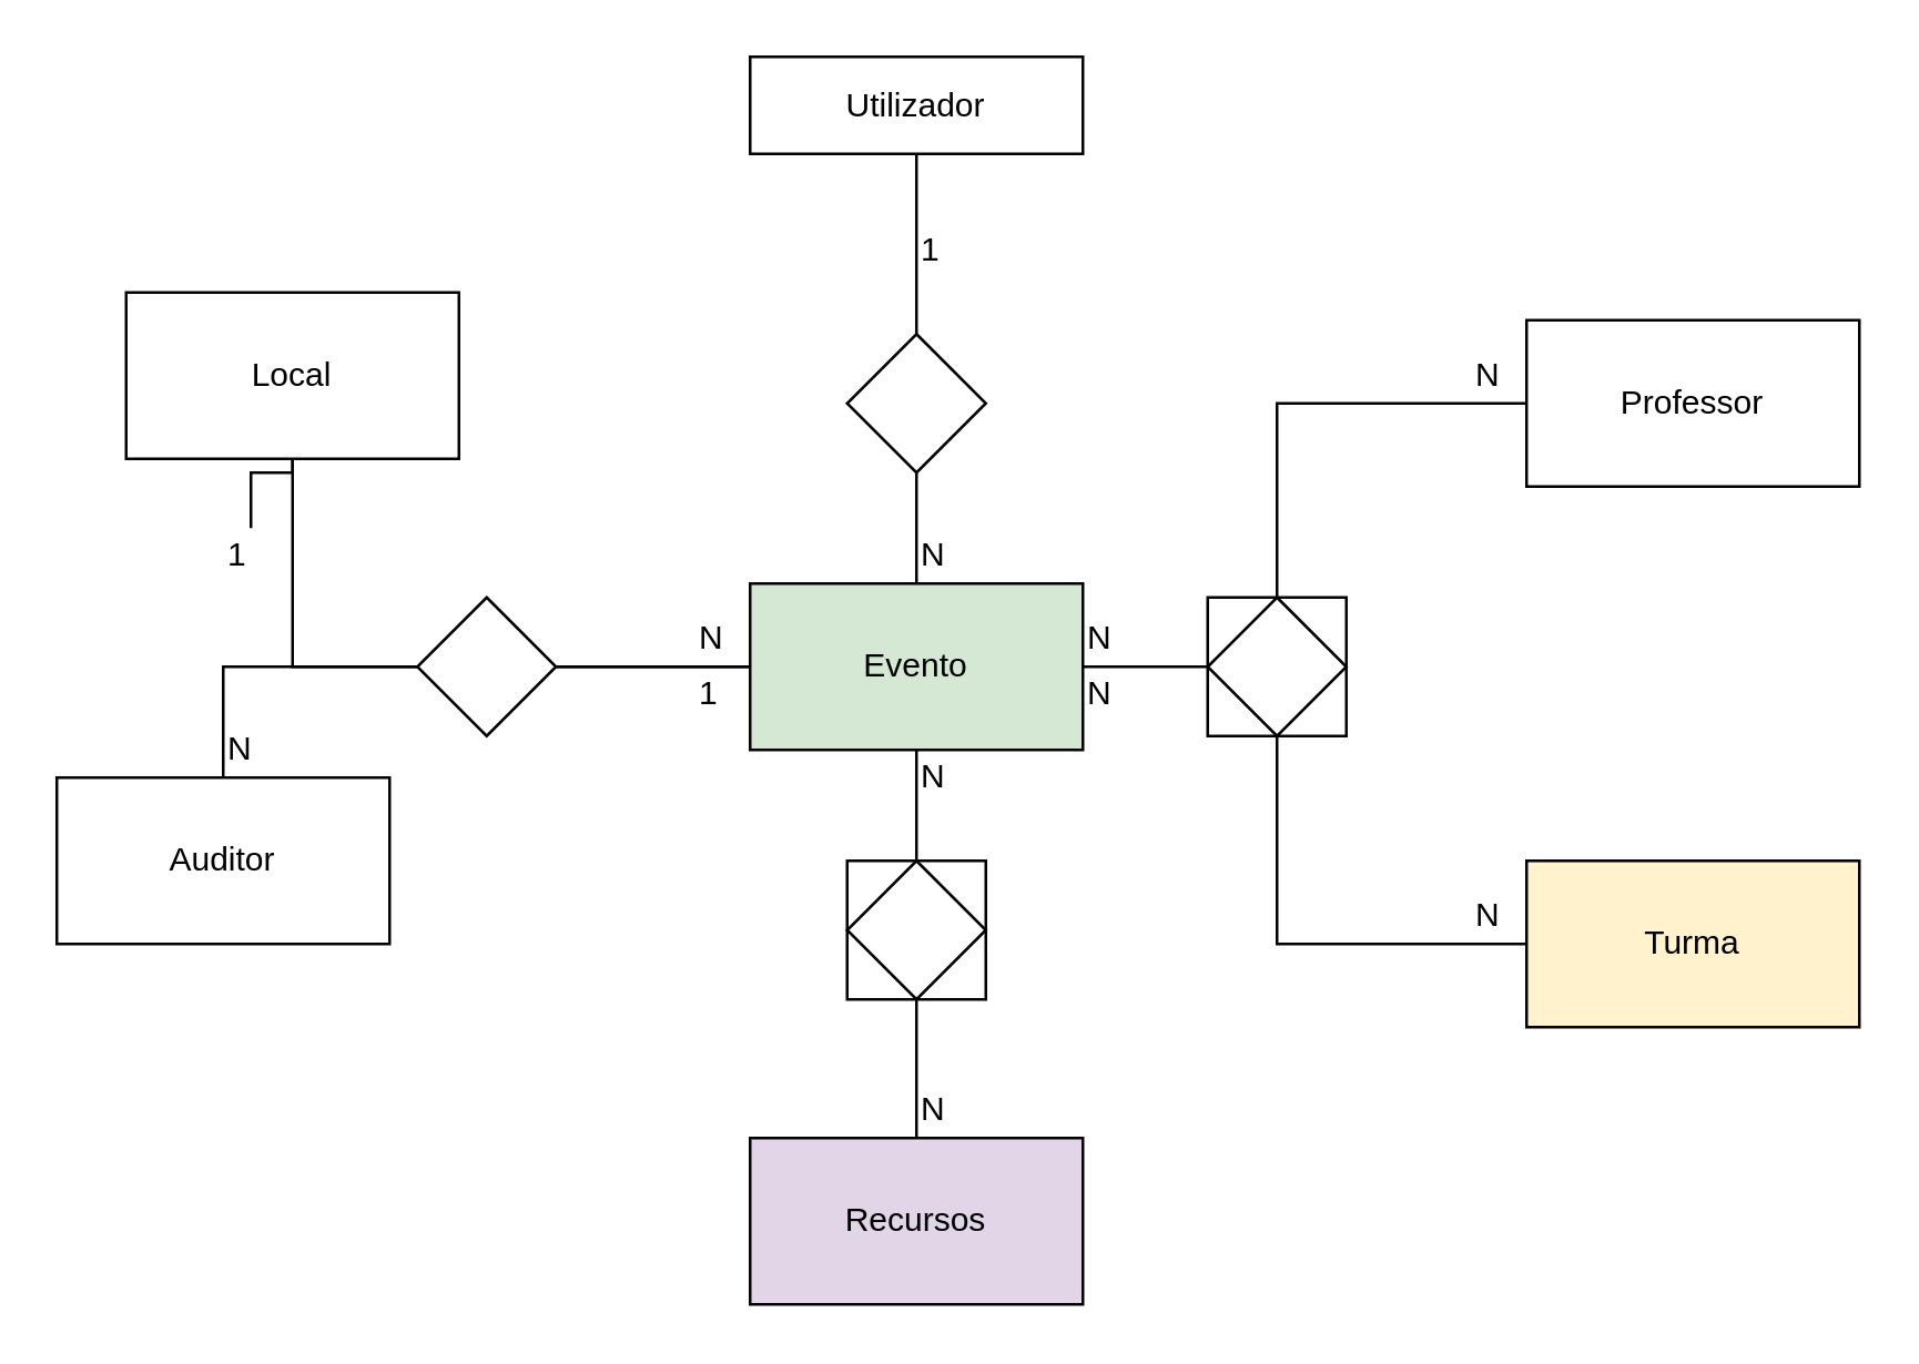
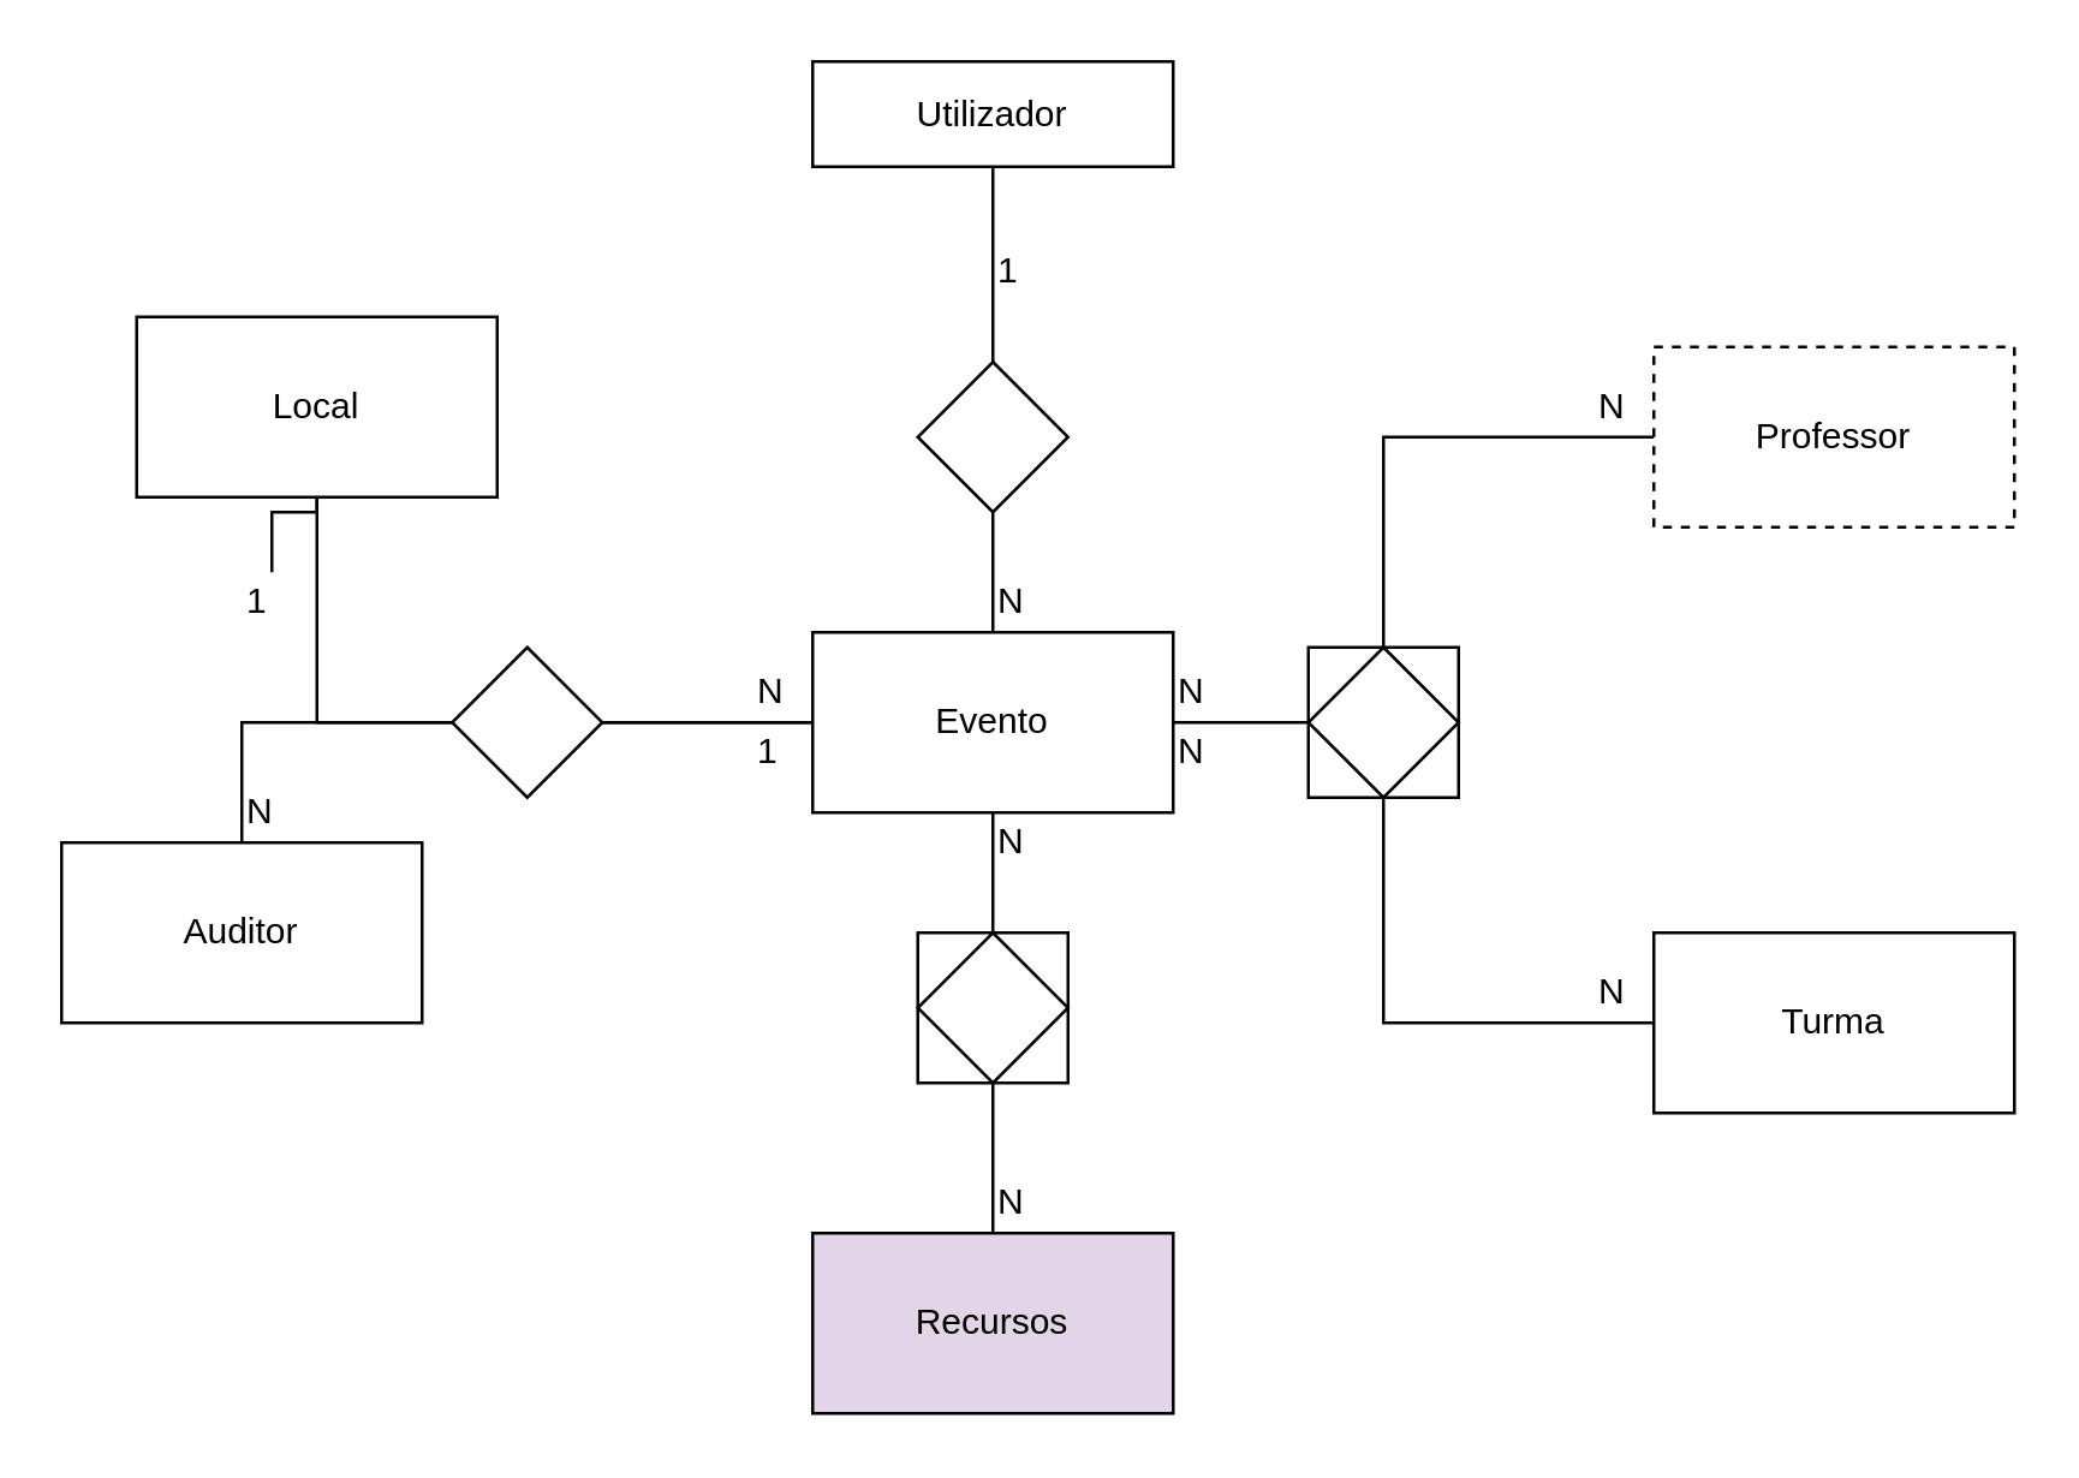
- <mxCell id="12" value="Professor" style="rounded=0;whiteSpace=wrap;html=1;" parent="1" vertex="1"><mxGeometry x="550" y="115" width="120" height="60" as="geometry" /></mxCell>
+ <mxCell id="12" value="Professor" style="rounded=0;whiteSpace=wrap;html=1;dashed=1;" parent="1" vertex="1"><mxGeometry x="550" y="115" width="120" height="60" as="geometry" /></mxCell>
- <mxCell id="8" value="Evento" style="rounded=0;whiteSpace=wrap;html=1;fillColor=#d5e8d4;" parent="1" vertex="1"><mxGeometry x="270" y="210" width="120" height="60" as="geometry" /></mxCell>
+ <mxCell id="8" value="Evento" style="rounded=0;whiteSpace=wrap;html=1;" parent="1" vertex="1"><mxGeometry x="270" y="210" width="120" height="60" as="geometry" /></mxCell>
- <mxCell id="31" value="Turma" style="rounded=0;whiteSpace=wrap;html=1;fillColor=#fff2cc;" parent="1" vertex="1"><mxGeometry x="550" y="310" width="120" height="60" as="geometry" /></mxCell>
+ <mxCell id="31" value="Turma" style="rounded=0;whiteSpace=wrap;html=1;" parent="1" vertex="1"><mxGeometry x="550" y="310" width="120" height="60" as="geometry" /></mxCell>
